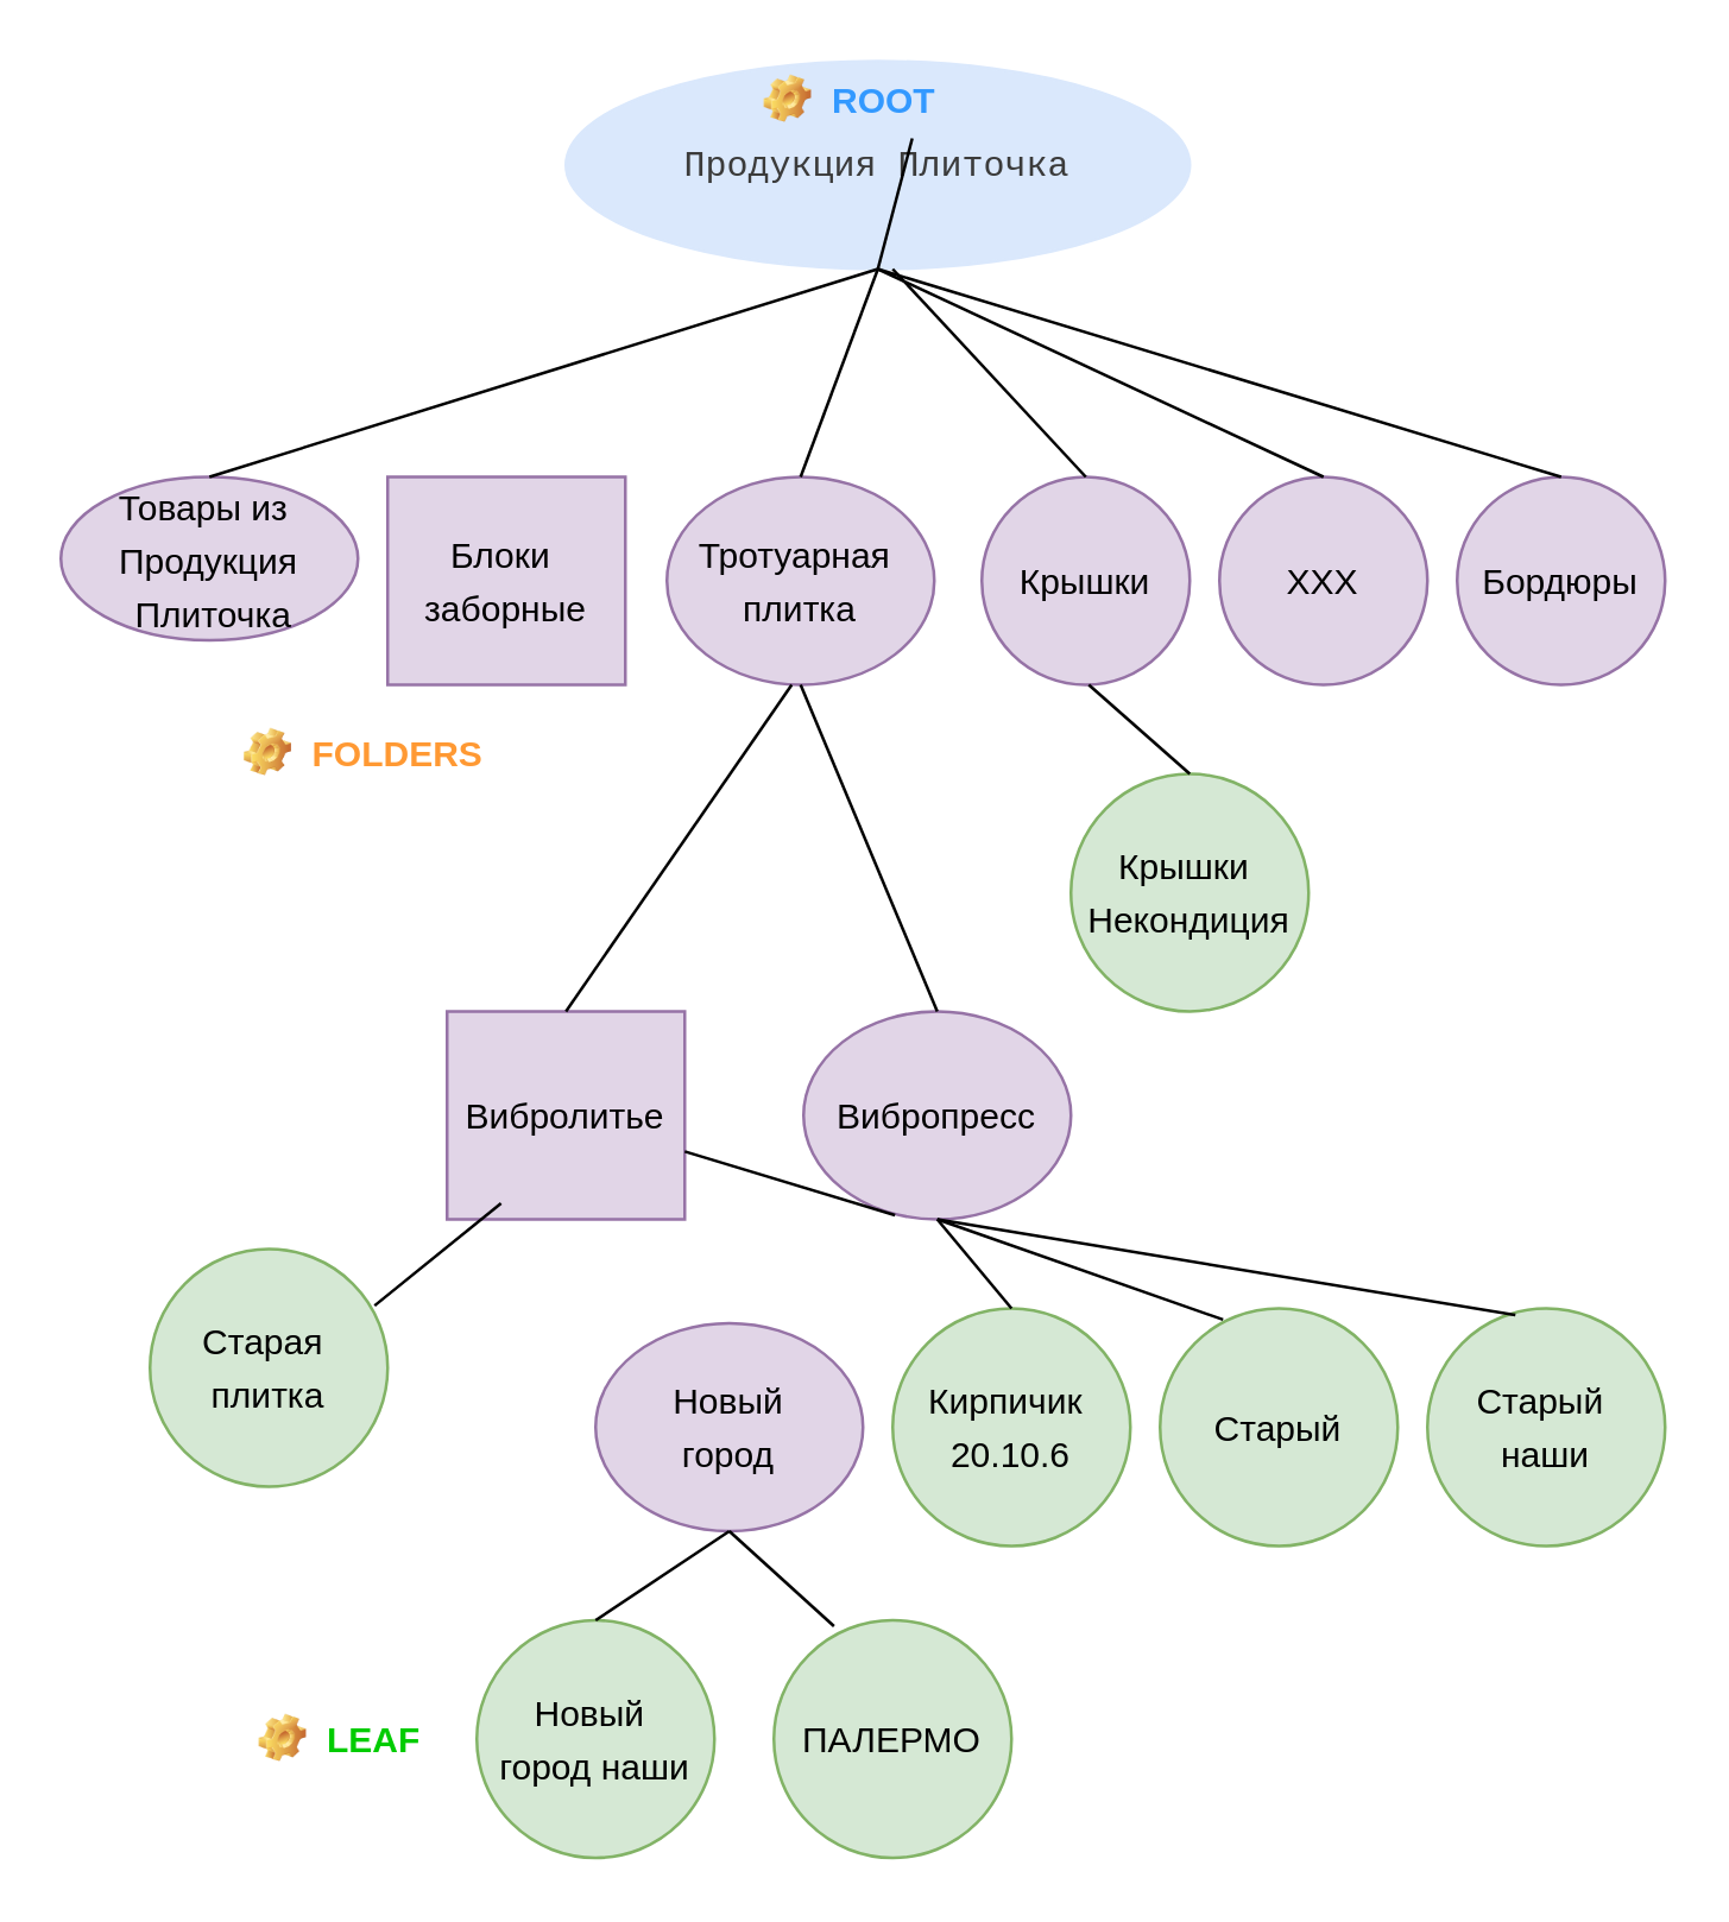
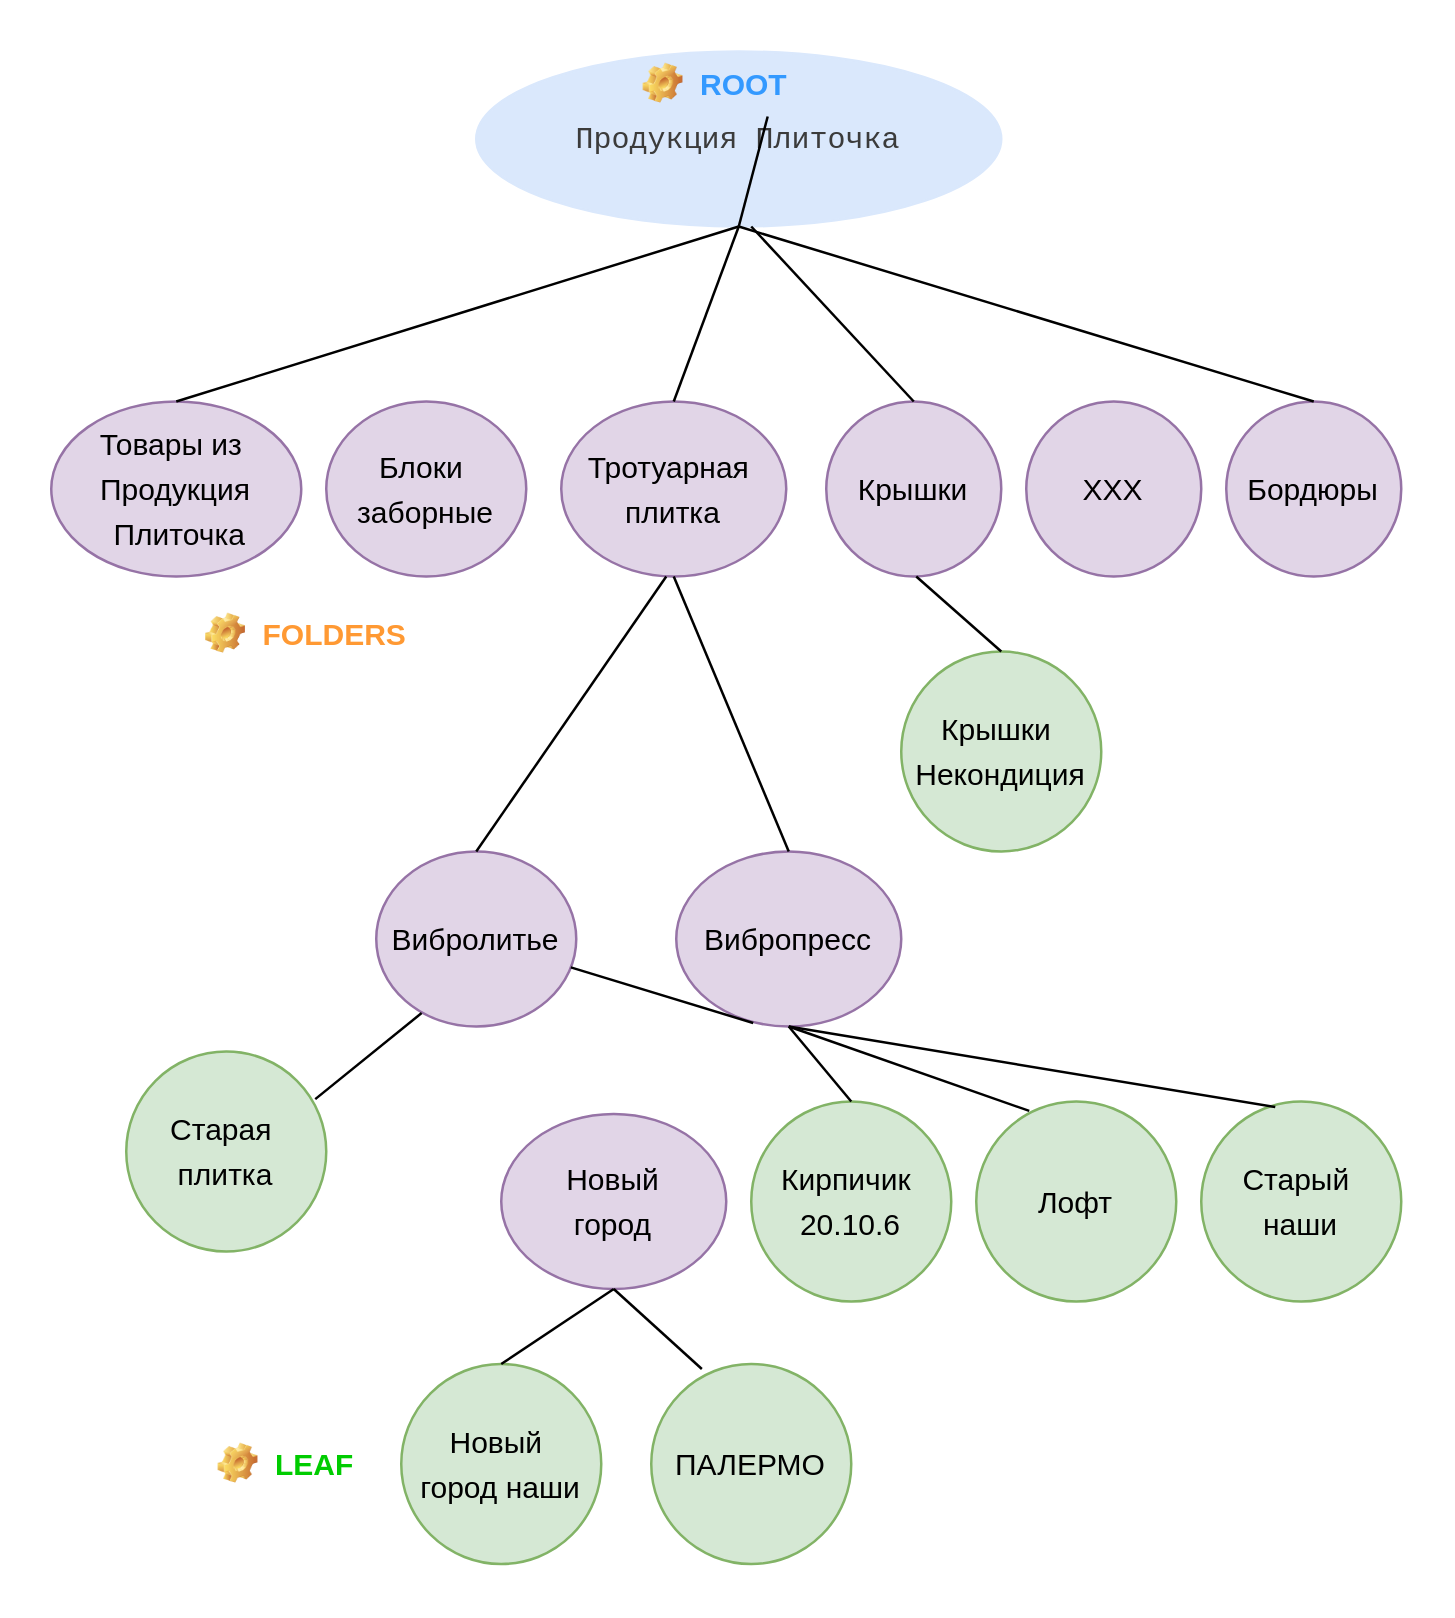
- <mxCell id="13" value="" style="endArrow=none;html=1;rounded=0;exitX=0.5;exitY=1;exitDx=0;exitDy=0;entryX=0.5;entryY=0;entryDx=0;entryDy=0;" edge="1" parent="1" source="2" target="7"><mxGeometry relative="1" as="geometry"><mxPoint x="310" y="100" as="sourcePoint" /><mxPoint x="375" y="170" as="targetPoint" /></mxGeometry></mxCell>
- <mxCell id="3" value="&lt;div style=&quot;line-height: 18px;&quot;&gt;Товары&amp;nbsp;из&amp;nbsp;&lt;/div&gt;&lt;div style=&quot;line-height: 18px;&quot;&gt;Продукция&lt;/div&gt;&lt;div style=&quot;line-height: 18px;&quot;&gt;&amp;nbsp;Плиточка&lt;/div&gt;" style="ellipse;whiteSpace=wrap;html=1;align=center;fillColor=#e1d5e7;strokeColor=#9673a6;" vertex="1" parent="1"><mxGeometry x="20" y="160" width="100" height="55" as="geometry" /></mxCell>
+ <mxCell id="3" value="&lt;div style=&quot;line-height: 18px;&quot;&gt;Товары&amp;nbsp;из&amp;nbsp;&lt;/div&gt;&lt;div style=&quot;line-height: 18px;&quot;&gt;Продукция&lt;/div&gt;&lt;div style=&quot;line-height: 18px;&quot;&gt;&amp;nbsp;Плиточка&lt;/div&gt;" style="ellipse;whiteSpace=wrap;html=1;align=center;fillColor=#e1d5e7;strokeColor=#9673a6;" vertex="1" parent="1"><mxGeometry x="20" y="160" width="100" height="70" as="geometry" /></mxCell>
- <mxCell id="4" value="&lt;div style=&quot;line-height: 18px;&quot;&gt;Блоки&amp;nbsp;&lt;/div&gt;&lt;div style=&quot;line-height: 18px;&quot;&gt;заборные&lt;/div&gt;" style="whiteSpace=wrap;html=1;fillColor=#e1d5e7;strokeColor=#9673a6;rounded=0;" vertex="1" parent="1"><mxGeometry x="130" y="160" width="80" height="70" as="geometry" /></mxCell>
+ <mxCell id="4" value="&lt;div style=&quot;line-height: 18px;&quot;&gt;Блоки&amp;nbsp;&lt;/div&gt;&lt;div style=&quot;line-height: 18px;&quot;&gt;заборные&lt;/div&gt;" style="ellipse;whiteSpace=wrap;html=1;fillColor=#e1d5e7;strokeColor=#9673a6;" vertex="1" parent="1"><mxGeometry x="130" y="160" width="80" height="70" as="geometry" /></mxCell>
- <mxCell id="17" value="&lt;div style=&quot;line-height: 18px;&quot;&gt;&lt;div style=&quot;line-height: 18px;&quot;&gt;&lt;div style=&quot;line-height: 18px;&quot;&gt;Вибролитье&lt;/div&gt;&lt;/div&gt;&lt;/div&gt;" style="whiteSpace=wrap;html=1;fillColor=#e1d5e7;strokeColor=#9673a6;rounded=0;" vertex="1" parent="1"><mxGeometry x="150" y="340" width="80" height="70" as="geometry" /></mxCell>
+ <mxCell id="17" value="&lt;div style=&quot;line-height: 18px;&quot;&gt;&lt;div style=&quot;line-height: 18px;&quot;&gt;&lt;div style=&quot;line-height: 18px;&quot;&gt;Вибролитье&lt;/div&gt;&lt;/div&gt;&lt;/div&gt;" style="ellipse;whiteSpace=wrap;html=1;fillColor=#e1d5e7;strokeColor=#9673a6;" vertex="1" parent="1"><mxGeometry x="150" y="340" width="80" height="70" as="geometry" /></mxCell>
- <mxCell id="24" value="&lt;div style=&quot;line-height: 18px;&quot;&gt;&lt;div style=&quot;line-height: 18px;&quot;&gt;&lt;div style=&quot;line-height: 18px;&quot;&gt;&lt;div style=&quot;line-height: 18px;&quot;&gt;Старый&lt;/div&gt;&lt;/div&gt;&lt;/div&gt;&lt;/div&gt;" style="ellipse;whiteSpace=wrap;html=1;fillColor=#d5e8d4;strokeColor=#82b366;" vertex="1" parent="1"><mxGeometry x="390" y="440" width="80" height="80" as="geometry" /></mxCell>
+ <mxCell id="24" value="&lt;div style=&quot;line-height: 18px;&quot;&gt;&lt;div style=&quot;line-height: 18px;&quot;&gt;&lt;div style=&quot;line-height: 18px;&quot;&gt;&lt;div style=&quot;line-height: 18px;&quot;&gt;Лофт&lt;/div&gt;&lt;/div&gt;&lt;/div&gt;&lt;/div&gt;" style="ellipse;whiteSpace=wrap;html=1;fillColor=#d5e8d4;strokeColor=#82b366;" vertex="1" parent="1"><mxGeometry x="390" y="440" width="80" height="80" as="geometry" /></mxCell>
